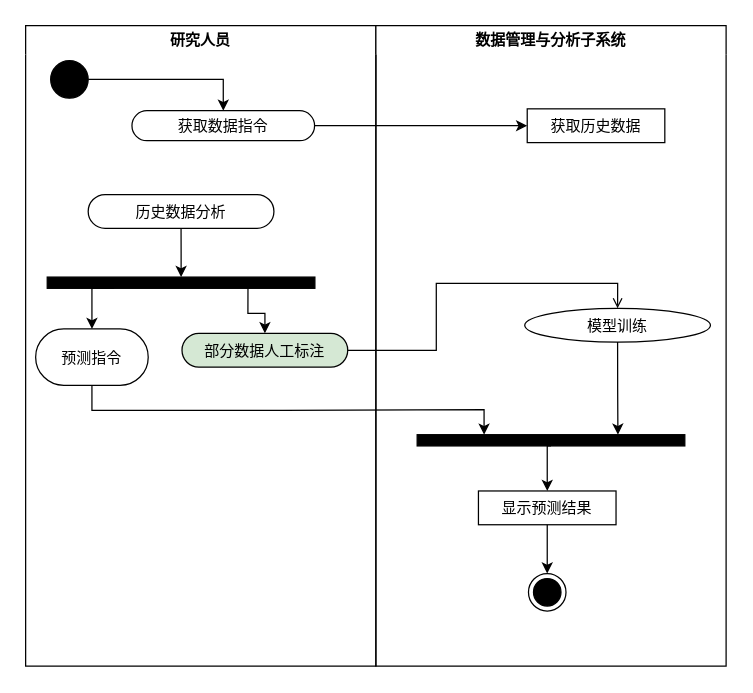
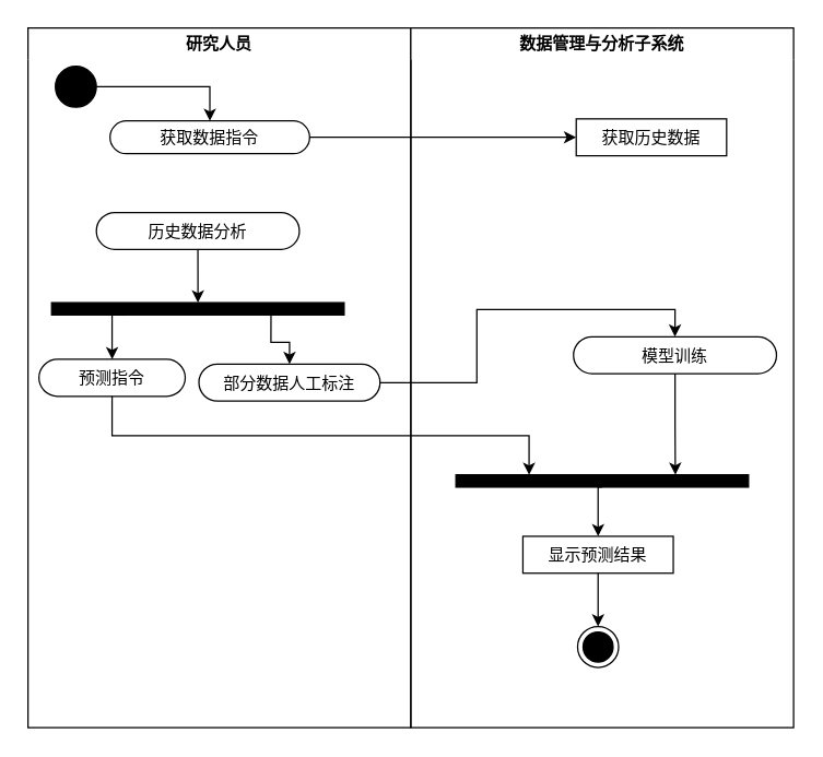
- <mxCell id="3" value="获取数据指令" style="rounded=1;arcSize=50;" parent="2" vertex="1"><mxGeometry x="85" y="68" width="146" height="24" as="geometry" /></mxCell>
+ <mxCell id="3" value="获取数据指令" style="rounded=1;arcSize=50;" parent="2" vertex="1"><mxGeometry x="60" y="68" width="146" height="24" as="geometry" /></mxCell>
- <mxCell id="22" style="edgeStyle=orthogonalEdgeStyle;rounded=0;orthogonalLoop=1;jettySize=auto;html=1;entryX=0.5;entryY=0;entryDx=0;entryDy=0;endArrow=open;" parent="1" source="8" target="18" edge="1"><mxGeometry relative="1" as="geometry"><mxPoint x="461" y="320" as="targetPoint" /></mxGeometry></mxCell>
+ <mxCell id="22" style="edgeStyle=orthogonalEdgeStyle;rounded=0;orthogonalLoop=1;jettySize=auto;html=1;entryX=0.5;entryY=0;entryDx=0;entryDy=0;" parent="1" source="8" target="18" edge="1"><mxGeometry relative="1" as="geometry"><mxPoint x="461" y="320" as="targetPoint" /></mxGeometry></mxCell>
- <mxCell id="18" value="模型训练" style="ellipse;arcSize=50;" parent="13" vertex="1"><mxGeometry x="119" y="226" width="148.5" height="27" as="geometry" /></mxCell>
+ <mxCell id="18" value="模型训练" style="rounded=1;arcSize=50;" parent="13" vertex="1"><mxGeometry x="119" y="226" width="148.5" height="27" as="geometry" /></mxCell>
- <mxCell id="8" value="部分数据人工标注" style="rounded=1;arcSize=50;fillColor=#d5e8d4;" parent="2" vertex="1"><mxGeometry x="125" y="246" width="132.5" height="27" as="geometry" /></mxCell>
+ <mxCell id="8" value="部分数据人工标注" style="rounded=1;arcSize=50;" parent="2" vertex="1"><mxGeometry x="125" y="246" width="132.5" height="27" as="geometry" /></mxCell>
- <mxCell id="9" value="预测指令" style="rounded=1;arcSize=50;" parent="2" vertex="1"><mxGeometry x="8" y="242.5" width="90" height="45" as="geometry" /></mxCell>
+ <mxCell id="9" value="预测指令" style="rounded=1;arcSize=50;" parent="2" vertex="1"><mxGeometry x="8" y="242.5" width="107" height="27" as="geometry" /></mxCell>
